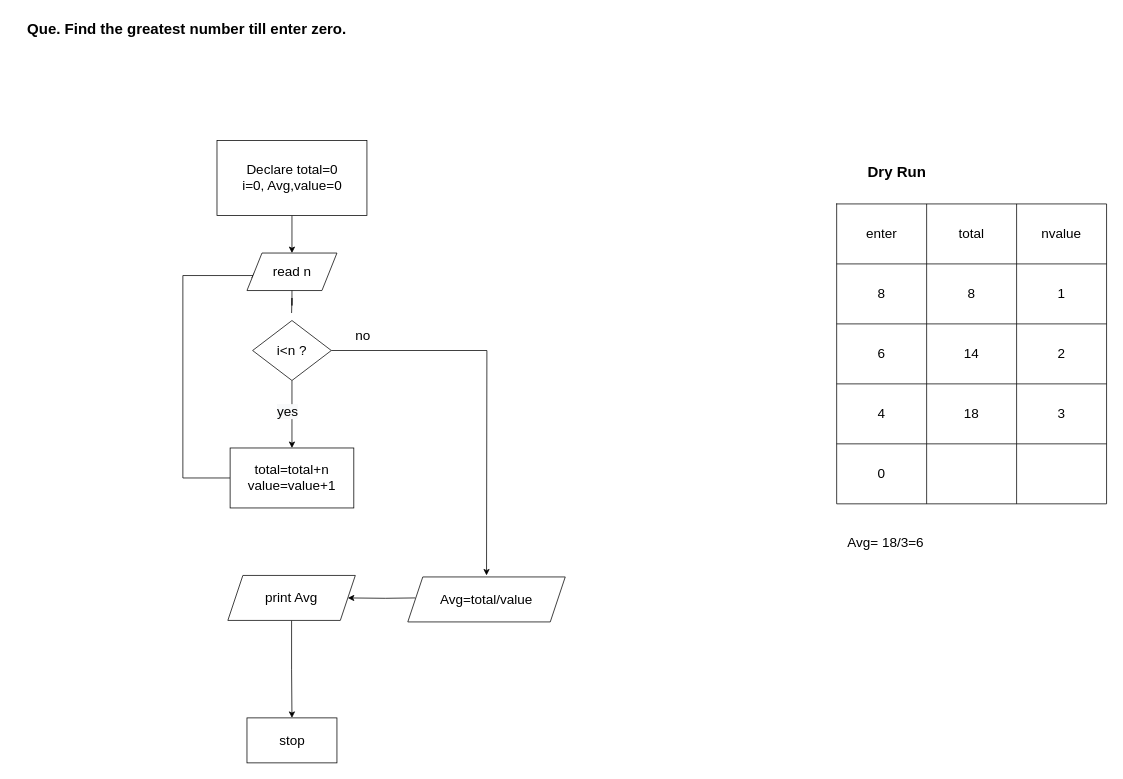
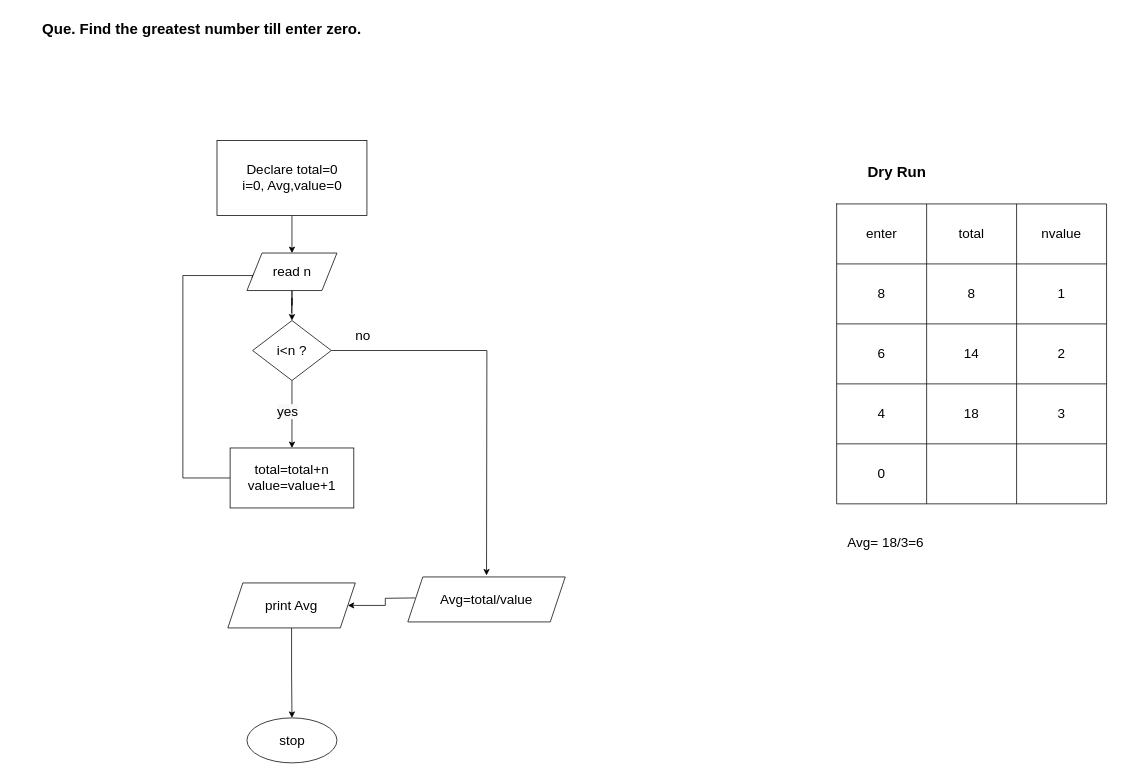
- <mxCell id="20" value="&lt;b&gt;&lt;font style=&quot;font-size: 20px;&quot;&gt;Que.&amp;nbsp;Find the greatest number till enter zero.&lt;/font&gt;&lt;/b&gt;" style="text;html=1;align=center;verticalAlign=middle;resizable=0;points=[];autosize=1;strokeColor=none;fillColor=none;fontSize=18;" parent="1" vertex="1"><mxGeometry x="20" y="20" width="456" height="38" as="geometry" /></mxCell>
+ <mxCell id="20" value="&lt;b&gt;&lt;font style=&quot;font-size: 20px;&quot;&gt;Que.&amp;nbsp;Find the greatest number till enter zero.&lt;/font&gt;&lt;/b&gt;" style="text;html=1;align=center;verticalAlign=middle;resizable=0;points=[];autosize=1;strokeColor=none;fillColor=none;fontSize=18;" parent="1" vertex="1"><mxGeometry x="40" y="20" width="456" height="38" as="geometry" /></mxCell>
+ <mxCell id="16" value="" style="edgeStyle=orthogonalEdgeStyle;rounded=0;orthogonalLoop=1;jettySize=auto;html=1;fontSize=18;align=center;" parent="1" source="17" target="6" edge="1"><mxGeometry relative="1" as="geometry" /></mxCell>
- <mxCell id="12" value="print Avg" style="shape=parallelogram;perimeter=parallelogramPerimeter;whiteSpace=wrap;html=1;fixedSize=1;fontSize=18;align=center;" parent="1" vertex="1"><mxGeometry x="303" y="767" width="170" height="60" as="geometry" /></mxCell>
+ <mxCell id="12" value="print Avg" style="shape=parallelogram;perimeter=parallelogramPerimeter;whiteSpace=wrap;html=1;fixedSize=1;fontSize=18;align=center;" parent="1" vertex="1"><mxGeometry x="303" y="777" width="170" height="60" as="geometry" /></mxCell>
- <mxCell id="13" value="stop" style="whiteSpace=wrap;html=1;fontSize=18;align=center;rounded=0;" parent="1" vertex="1"><mxGeometry x="328.5" y="957" width="120" height="60" as="geometry" /></mxCell>
+ <mxCell id="13" value="stop" style="ellipse;whiteSpace=wrap;html=1;fontSize=18;align=center;" parent="1" vertex="1"><mxGeometry x="328.5" y="957" width="120" height="60" as="geometry" /></mxCell>
